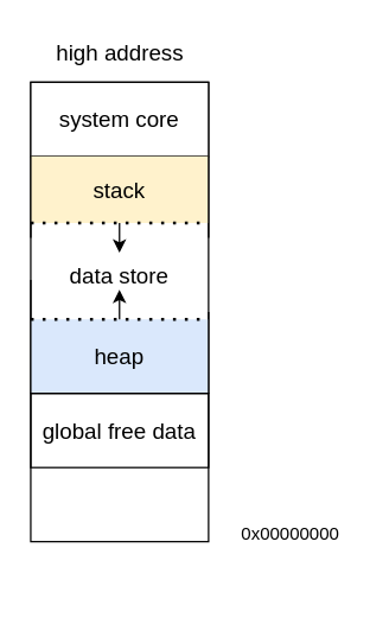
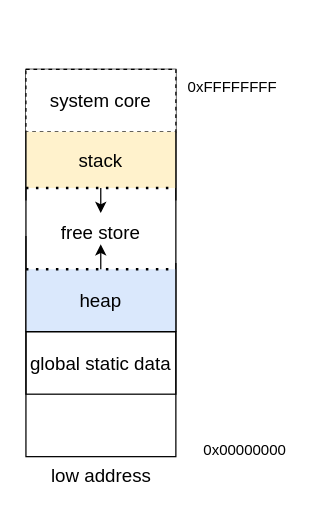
- <mxCell id="17" value="&lt;font style=&quot;font-size: 15px;&quot;&gt;high address&lt;/font&gt;" style="text;html=1;align=center;verticalAlign=middle;resizable=0;points=[];autosize=1;strokeColor=none;fillColor=none;" vertex="1" parent="1"><mxGeometry x="25" y="20" width="110" height="30" as="geometry" /></mxCell>
+ <mxCell id="18" value="0xFFFFFFFF" style="text;html=1;align=center;verticalAlign=middle;resizable=0;points=[];autosize=1;strokeColor=none;fillColor=none;" vertex="1" parent="1"><mxGeometry x="140" y="55" width="90" height="30" as="geometry" /></mxCell>
- <mxCell id="3" value="&lt;font style=&quot;font-size: 15px;&quot;&gt;system core&lt;/font&gt;" style="rounded=0;whiteSpace=wrap;html=1;strokeWidth=1;" vertex="1" parent="1"><mxGeometry x="20" y="55" width="120" height="50" as="geometry" /></mxCell>
+ <mxCell id="3" value="&lt;font style=&quot;font-size: 15px;&quot;&gt;system core&lt;/font&gt;" style="rounded=0;whiteSpace=wrap;html=1;strokeWidth=1;dashed=1;" vertex="1" parent="1"><mxGeometry x="20" y="55" width="120" height="50" as="geometry" /></mxCell>
- <mxCell id="14" value="&lt;font style=&quot;font-size: 15px;&quot;&gt;data store&lt;/font&gt;" style="text;html=1;strokeColor=none;fillColor=none;align=center;verticalAlign=middle;whiteSpace=wrap;rounded=0;" vertex="1" parent="1"><mxGeometry x="35" y="170" width="90" height="30" as="geometry" /></mxCell>
+ <mxCell id="14" value="&lt;font style=&quot;font-size: 15px;&quot;&gt;free store&lt;/font&gt;" style="text;html=1;strokeColor=none;fillColor=none;align=center;verticalAlign=middle;whiteSpace=wrap;rounded=0;" vertex="1" parent="1"><mxGeometry x="35" y="170" width="90" height="30" as="geometry" /></mxCell>
- <mxCell id="13" value="&lt;font style=&quot;font-size: 15px;&quot;&gt;global free data&lt;/font&gt;" style="rounded=0;whiteSpace=wrap;html=1;strokeColor=default;fillColor=none;" vertex="1" parent="1"><mxGeometry x="20" y="265" width="120" height="50" as="geometry" /></mxCell>
+ <mxCell id="13" value="&lt;font style=&quot;font-size: 15px;&quot;&gt;global static data&lt;/font&gt;" style="rounded=0;whiteSpace=wrap;html=1;strokeColor=default;fillColor=none;" vertex="1" parent="1"><mxGeometry x="20" y="265" width="120" height="50" as="geometry" /></mxCell>
+ <mxCell id="19" value="&lt;font style=&quot;font-size: 15px;&quot;&gt;low address&lt;/font&gt;" style="text;html=1;align=center;verticalAlign=middle;resizable=0;points=[];autosize=1;strokeColor=none;fillColor=none;" vertex="1" parent="1"><mxGeometry x="30" y="365" width="100" height="30" as="geometry" /></mxCell>
